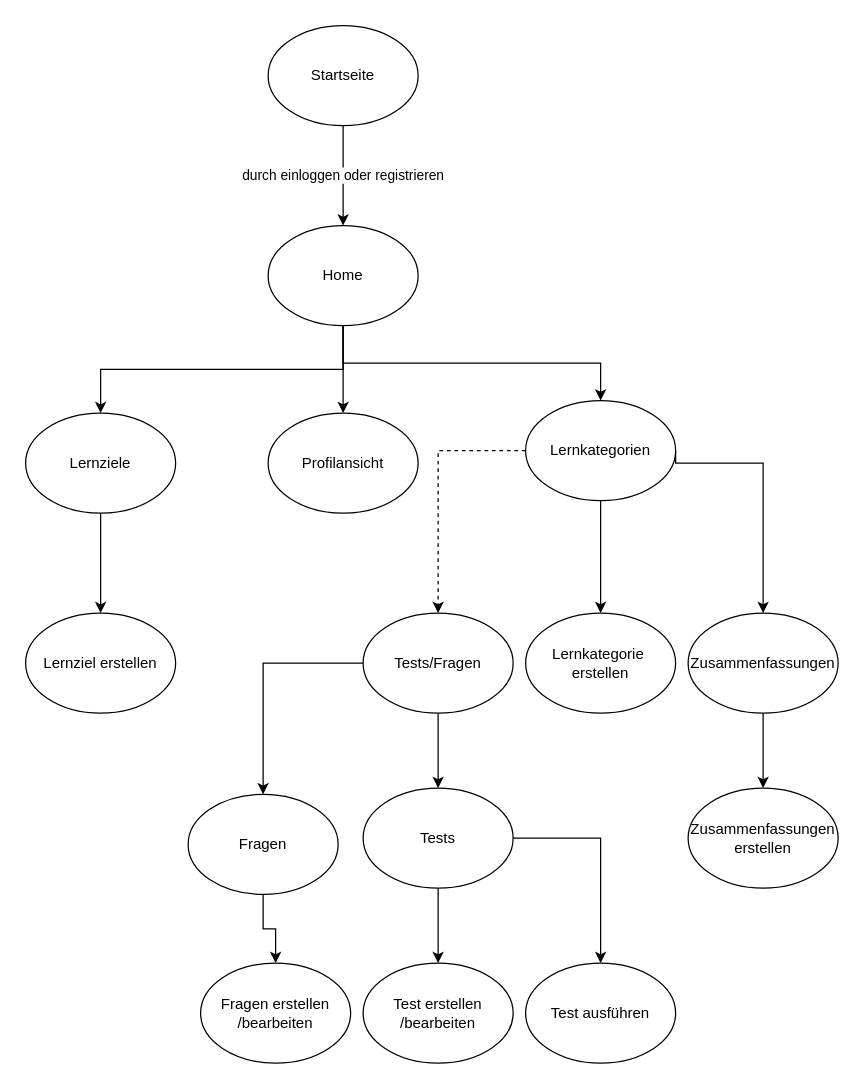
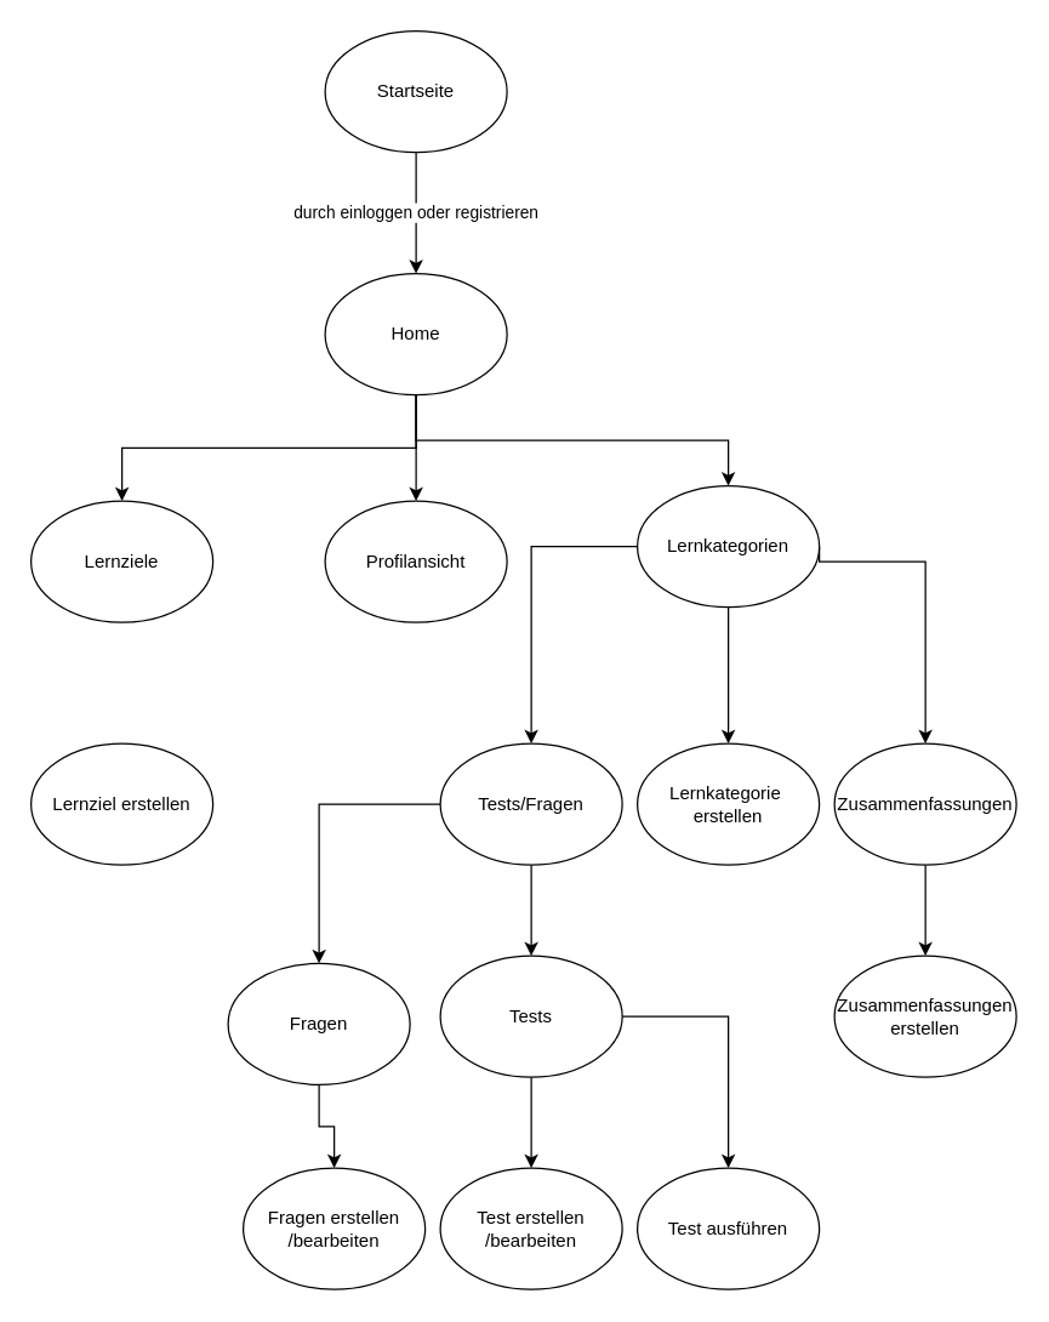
- <mxCell id="7" value="" style="edgeStyle=orthogonalEdgeStyle;rounded=0;orthogonalLoop=1;jettySize=auto;html=1;dashed=1;" parent="1" source="9" target="16" edge="1"><mxGeometry relative="1" as="geometry" /></mxCell>
+ <mxCell id="7" value="" style="edgeStyle=orthogonalEdgeStyle;rounded=0;orthogonalLoop=1;jettySize=auto;html=1;" parent="1" source="9" target="16" edge="1"><mxGeometry relative="1" as="geometry" /></mxCell>
- <mxCell id="5" value="" style="edgeStyle=orthogonalEdgeStyle;rounded=0;orthogonalLoop=1;jettySize=auto;html=1;" parent="1" source="6" target="20" edge="1"><mxGeometry relative="1" as="geometry" /></mxCell>
